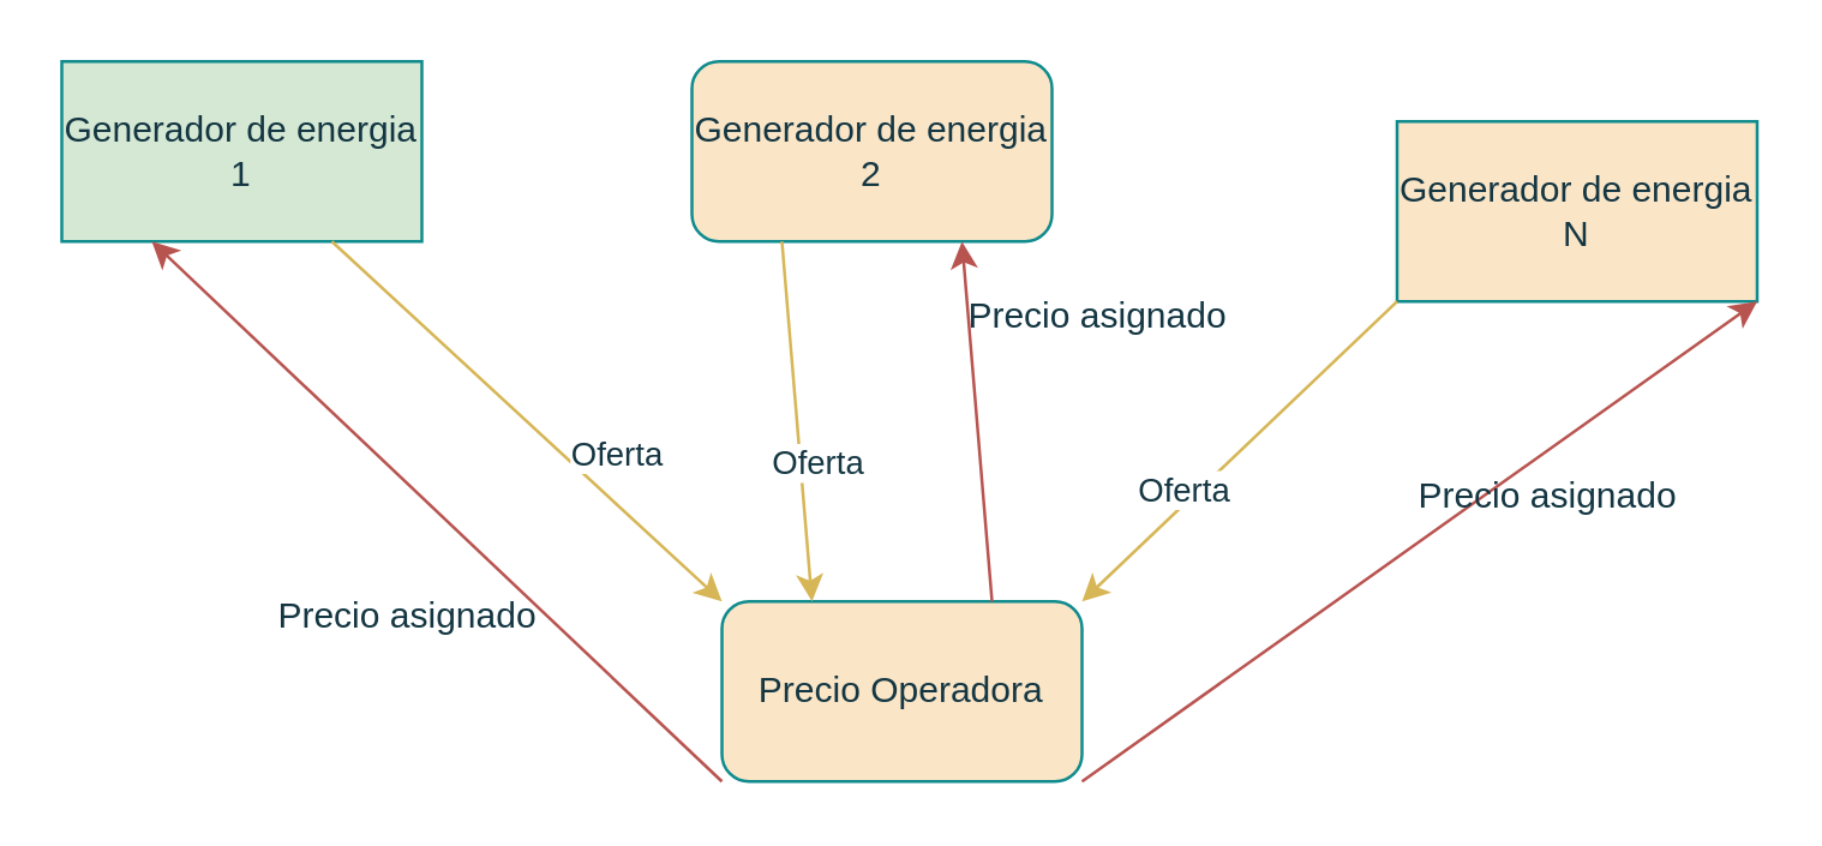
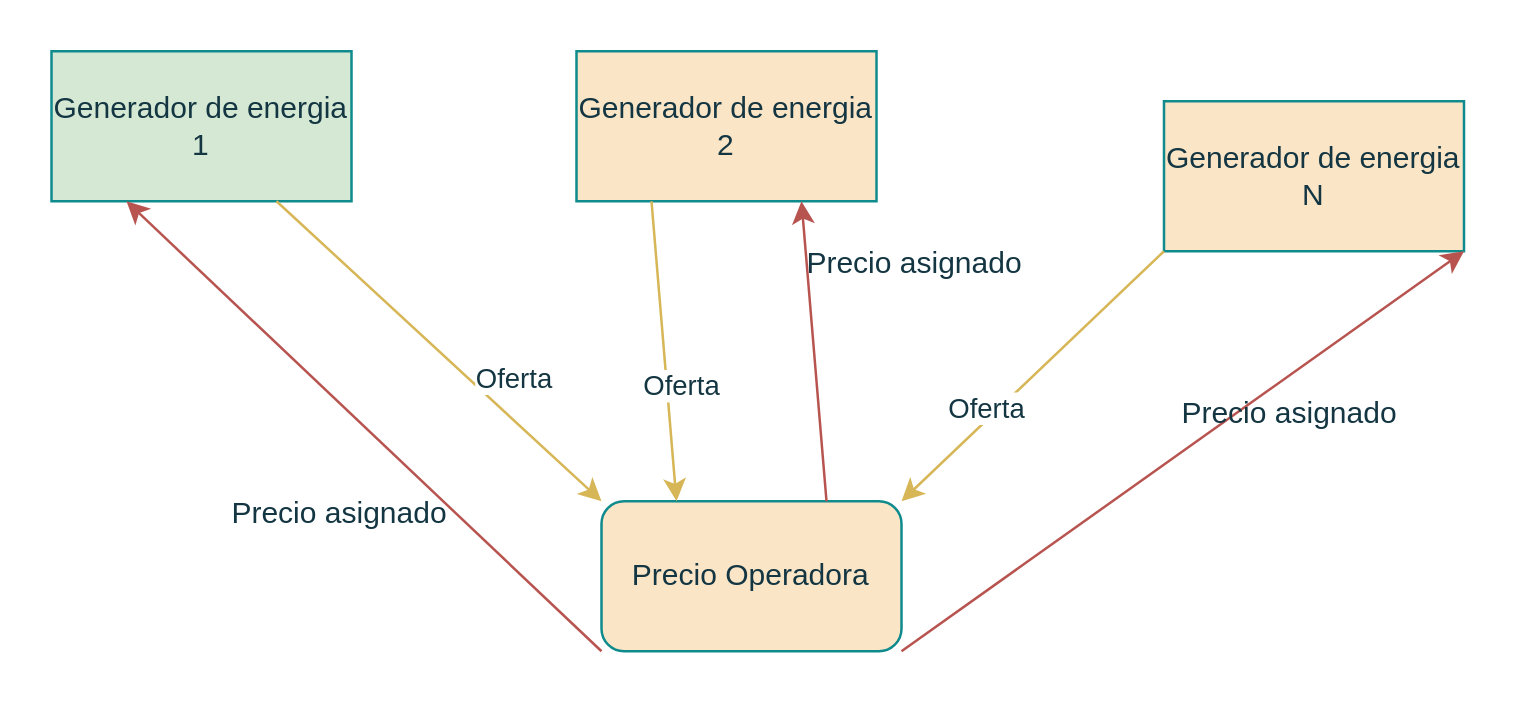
- <mxCell id="2" value="Generador de energia 2" style="whiteSpace=wrap;html=1;labelBackgroundColor=none;fillColor=#FAE5C7;strokeColor=#0F8B8D;fontColor=#143642;rounded=1;" vertex="1" parent="1"><mxGeometry x="230" y="20" width="120" height="60" as="geometry" /></mxCell>
+ <mxCell id="2" value="Generador de energia 2" style="rounded=0;whiteSpace=wrap;html=1;labelBackgroundColor=none;fillColor=#FAE5C7;strokeColor=#0F8B8D;fontColor=#143642;" vertex="1" parent="1"><mxGeometry x="230" y="20" width="120" height="60" as="geometry" /></mxCell>
